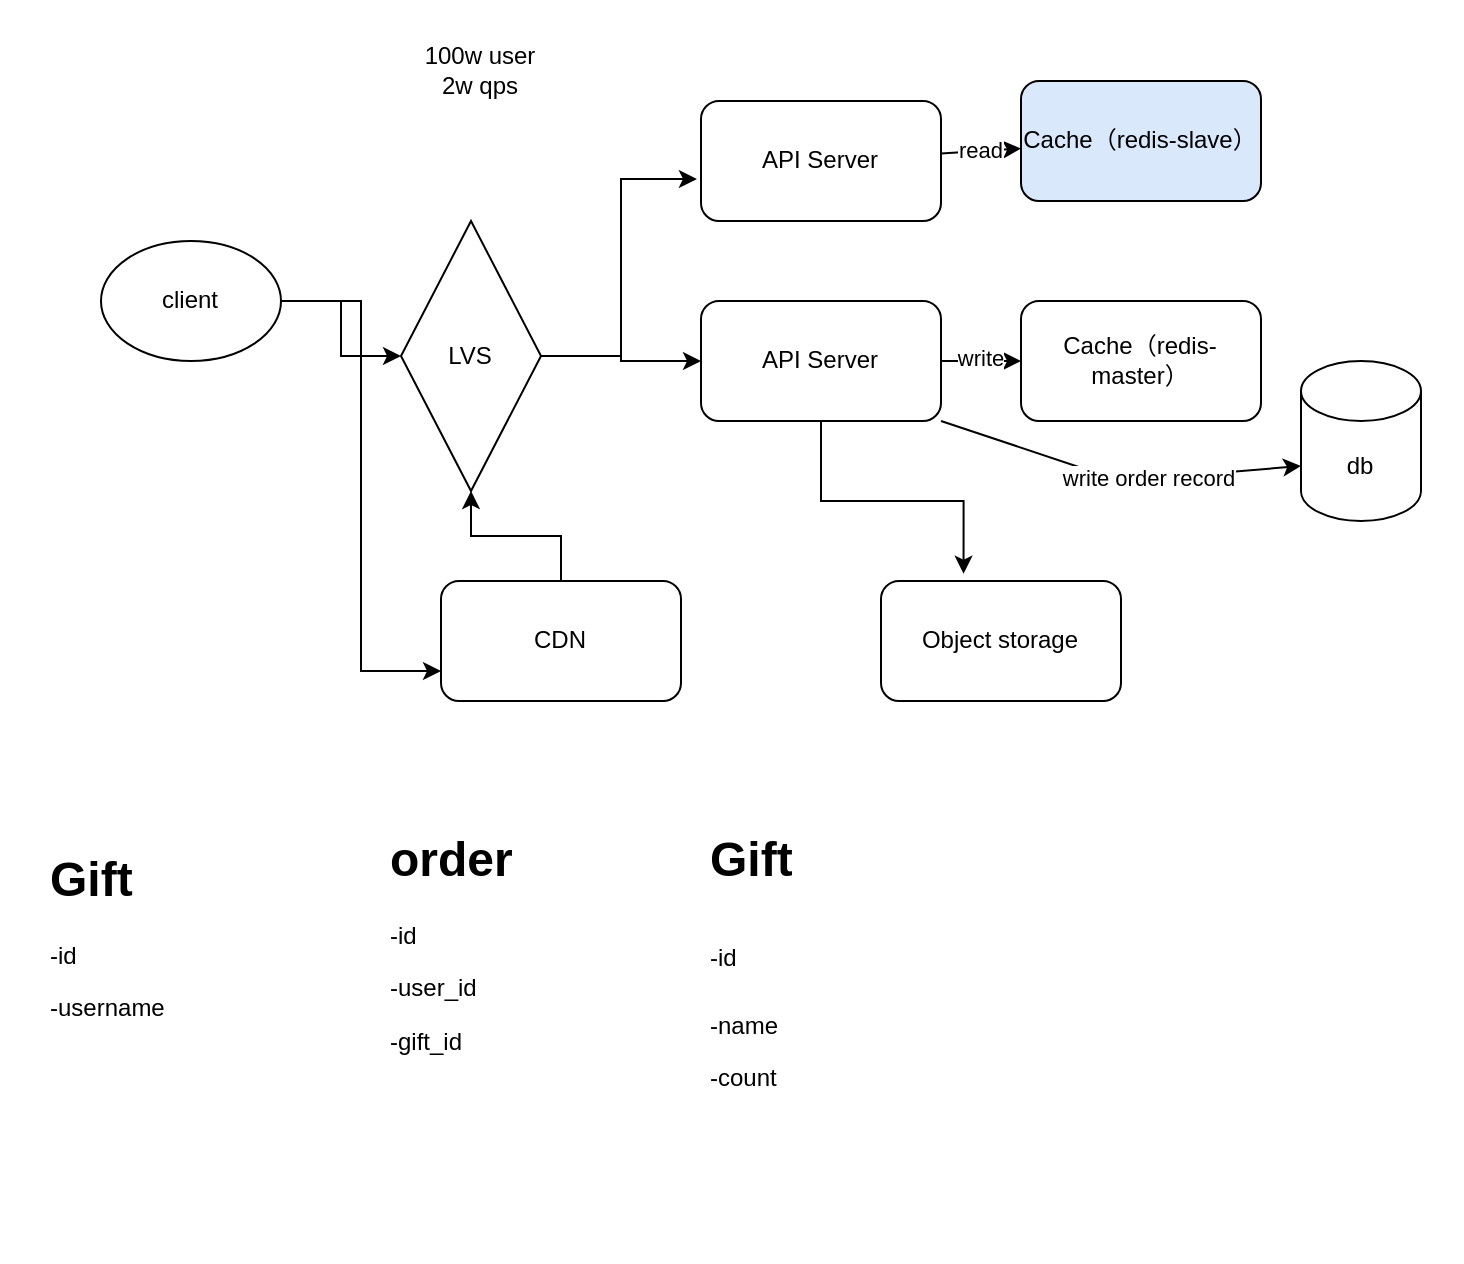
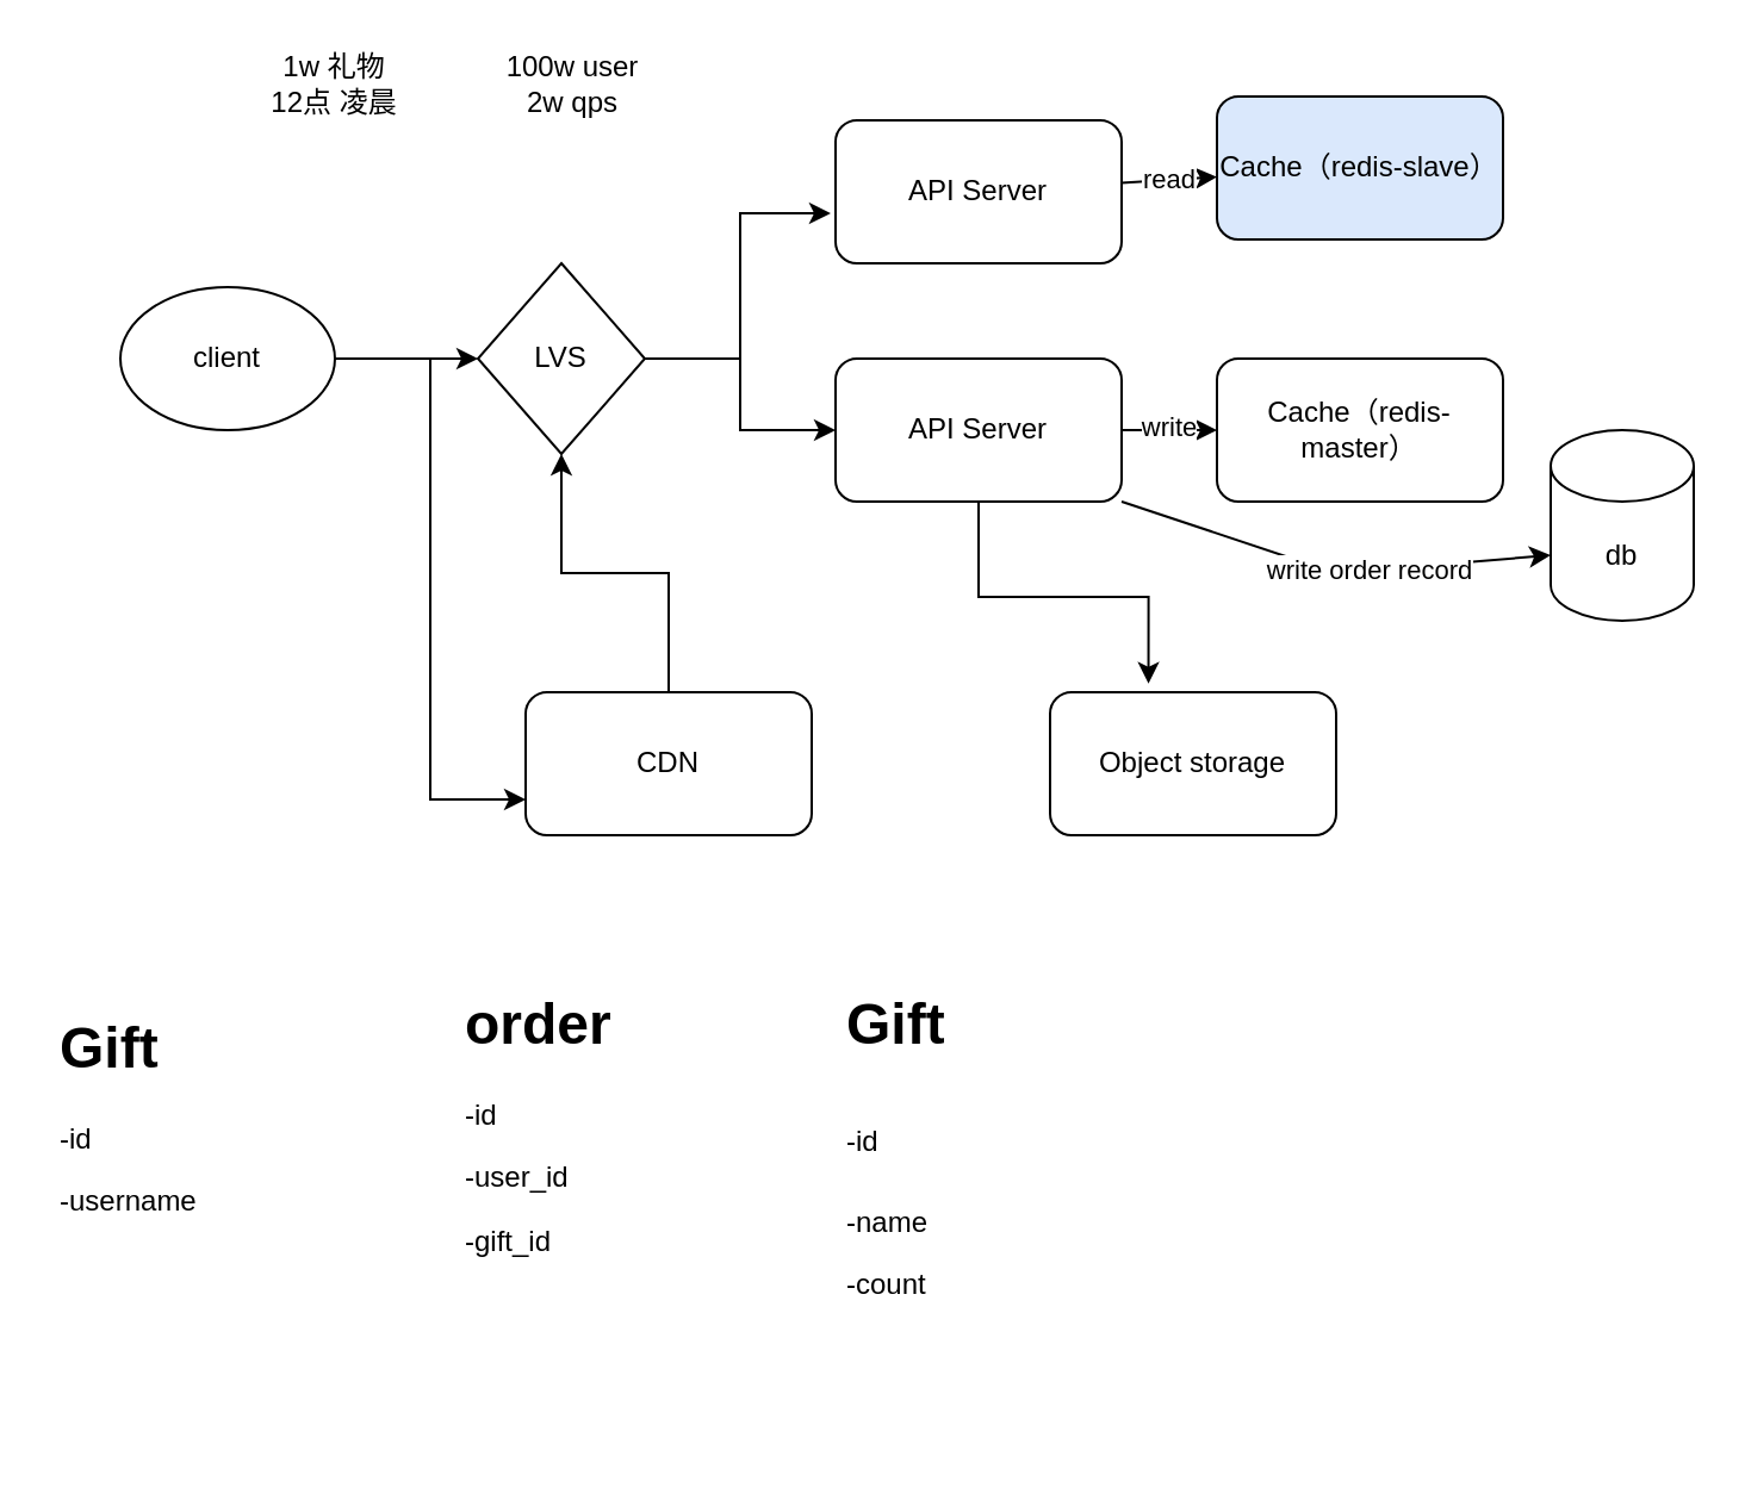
+ <mxCell id="2" value="1w 礼物&lt;br&gt;12点 凌晨" style="text;html=1;strokeColor=none;fillColor=none;align=center;verticalAlign=middle;whiteSpace=wrap;rounded=0;" parent="1" vertex="1"><mxGeometry x="110" y="20" width="60" height="30" as="geometry" /></mxCell>
- <mxCell id="17" value="LVS" style="rhombus;whiteSpace=wrap;html=1;" parent="1" vertex="1"><mxGeometry x="200" y="110" width="70" height="135" as="geometry" /></mxCell>
+ <mxCell id="17" value="LVS" style="rhombus;whiteSpace=wrap;html=1;" parent="1" vertex="1"><mxGeometry x="200" y="110" width="70" height="80" as="geometry" /></mxCell>
